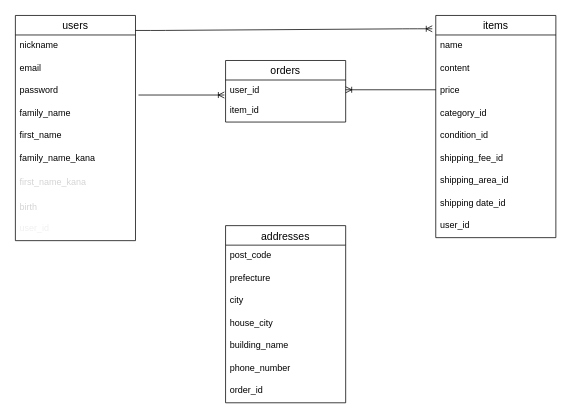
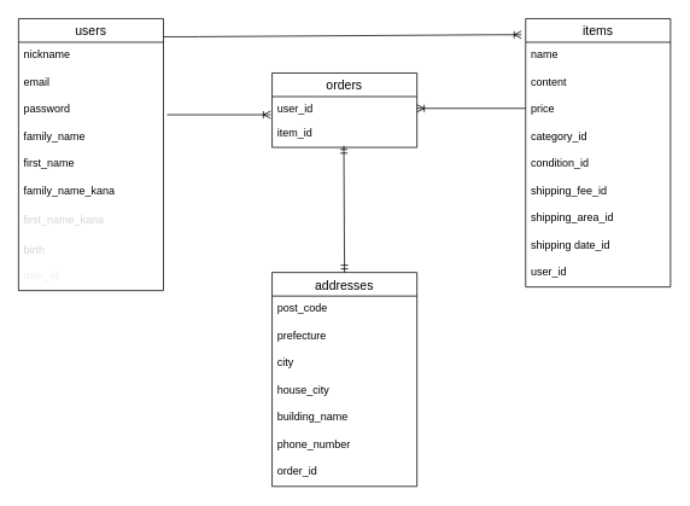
+ <mxCell id="36" value="" style="fontSize=12;html=1;endArrow=ERmandOne;startArrow=ERmandOne;exitX=0.5;exitY=0;exitDx=0;exitDy=0;entryX=0.495;entryY=0.945;entryDx=0;entryDy=0;entryPerimeter=0;" edge="1" parent="1" source="28" target="25"><mxGeometry width="100" height="100" relative="1" as="geometry"><mxPoint x="330" y="250" as="sourcePoint" /><mxPoint x="430" y="150" as="targetPoint" /></mxGeometry></mxCell>
